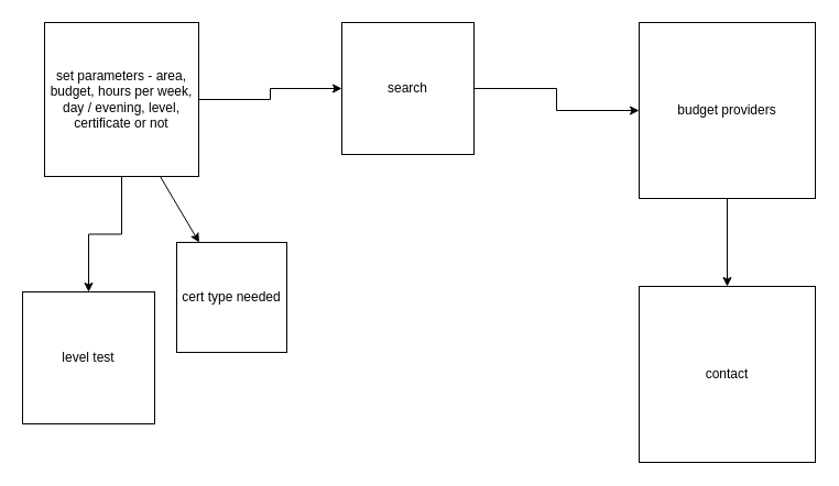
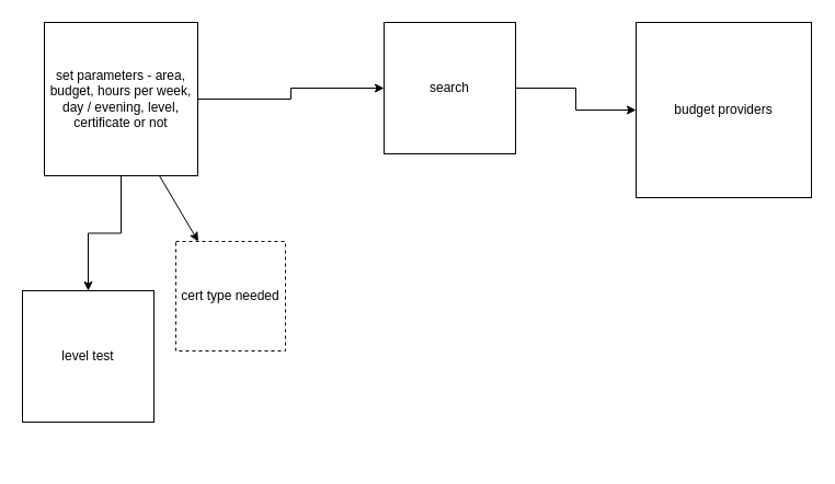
- <mxCell id="7" value="search" style="whiteSpace=wrap;html=1;aspect=fixed;" parent="1" vertex="1"><mxGeometry x="310" y="20" width="120" height="120" as="geometry" /></mxCell>
+ <mxCell id="7" value="search" style="whiteSpace=wrap;html=1;aspect=fixed;" parent="1" vertex="1"><mxGeometry x="350" y="20" width="120" height="120" as="geometry" /></mxCell>
- <mxCell id="8" value="" style="edgeStyle=orthogonalEdgeStyle;rounded=0;orthogonalLoop=1;jettySize=auto;html=1;" parent="1" source="9" target="10" edge="1"><mxGeometry relative="1" as="geometry" /></mxCell>
- <mxCell id="12" value="cert type needed" style="whiteSpace=wrap;html=1;aspect=fixed;" parent="1" vertex="1"><mxGeometry x="160" y="220" width="100" height="100" as="geometry" /></mxCell>
+ <mxCell id="12" value="cert type needed" style="whiteSpace=wrap;html=1;aspect=fixed;dashed=1;" parent="1" vertex="1"><mxGeometry x="160" y="220" width="100" height="100" as="geometry" /></mxCell>
- <mxCell id="10" value="contact" style="whiteSpace=wrap;html=1;aspect=fixed;" parent="1" vertex="1"><mxGeometry x="580" y="260" width="160" height="160" as="geometry" /></mxCell>
